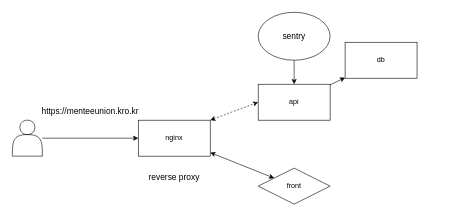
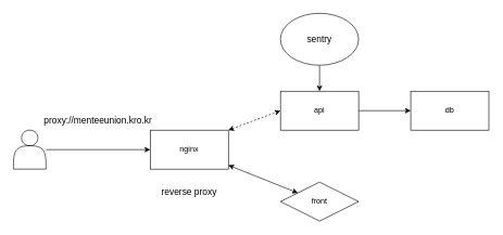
- <mxCell id="8" value="db" style="rounded=0;whiteSpace=wrap;html=1;" vertex="1" parent="1"><mxGeometry x="575" y="70" width="120" height="60" as="geometry" /></mxCell>
+ <mxCell id="8" value="db" style="rounded=0;whiteSpace=wrap;html=1;" vertex="1" parent="1"><mxGeometry x="630" y="140" width="120" height="60" as="geometry" /></mxCell>
- <mxCell id="11" value="https://menteeunion.kro.kr" style="text;html=1;strokeColor=none;fillColor=none;align=center;verticalAlign=middle;whiteSpace=wrap;rounded=0;fontSize=14;" vertex="1" parent="1"><mxGeometry x="60" y="170" width="180" height="30" as="geometry" /></mxCell>
+ <mxCell id="11" value="proxy://menteeunion.kro.kr" style="text;html=1;strokeColor=none;fillColor=none;align=center;verticalAlign=middle;whiteSpace=wrap;rounded=0;fontSize=14;" vertex="1" parent="1"><mxGeometry x="60" y="170" width="180" height="30" as="geometry" /></mxCell>
